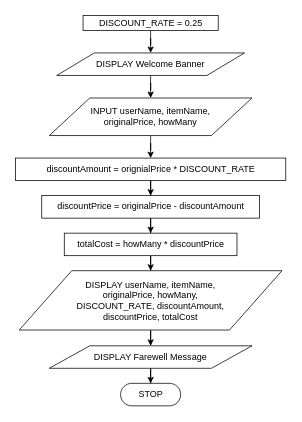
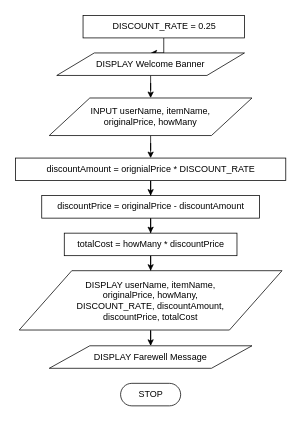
- <mxCell id="3" value="DISCOUNT_RATE = 0.25" style="html=1;dashed=0;whitespace=wrap;" vertex="1" parent="1"><mxGeometry x="110" y="20" width="180" height="20" as="geometry" /></mxCell>
+ <mxCell id="3" value="DISCOUNT_RATE = 0.25" style="html=1;dashed=0;whitespace=wrap;" vertex="1" parent="1"><mxGeometry x="110" y="20" width="215" height="30" as="geometry" /></mxCell>
- <mxCell id="16" value="" style="edgeStyle=orthogonalEdgeStyle;rounded=0;orthogonalLoop=1;jettySize=auto;html=1;" edge="1" parent="1" source="17" target="18"><mxGeometry relative="1" as="geometry" /></mxCell>
